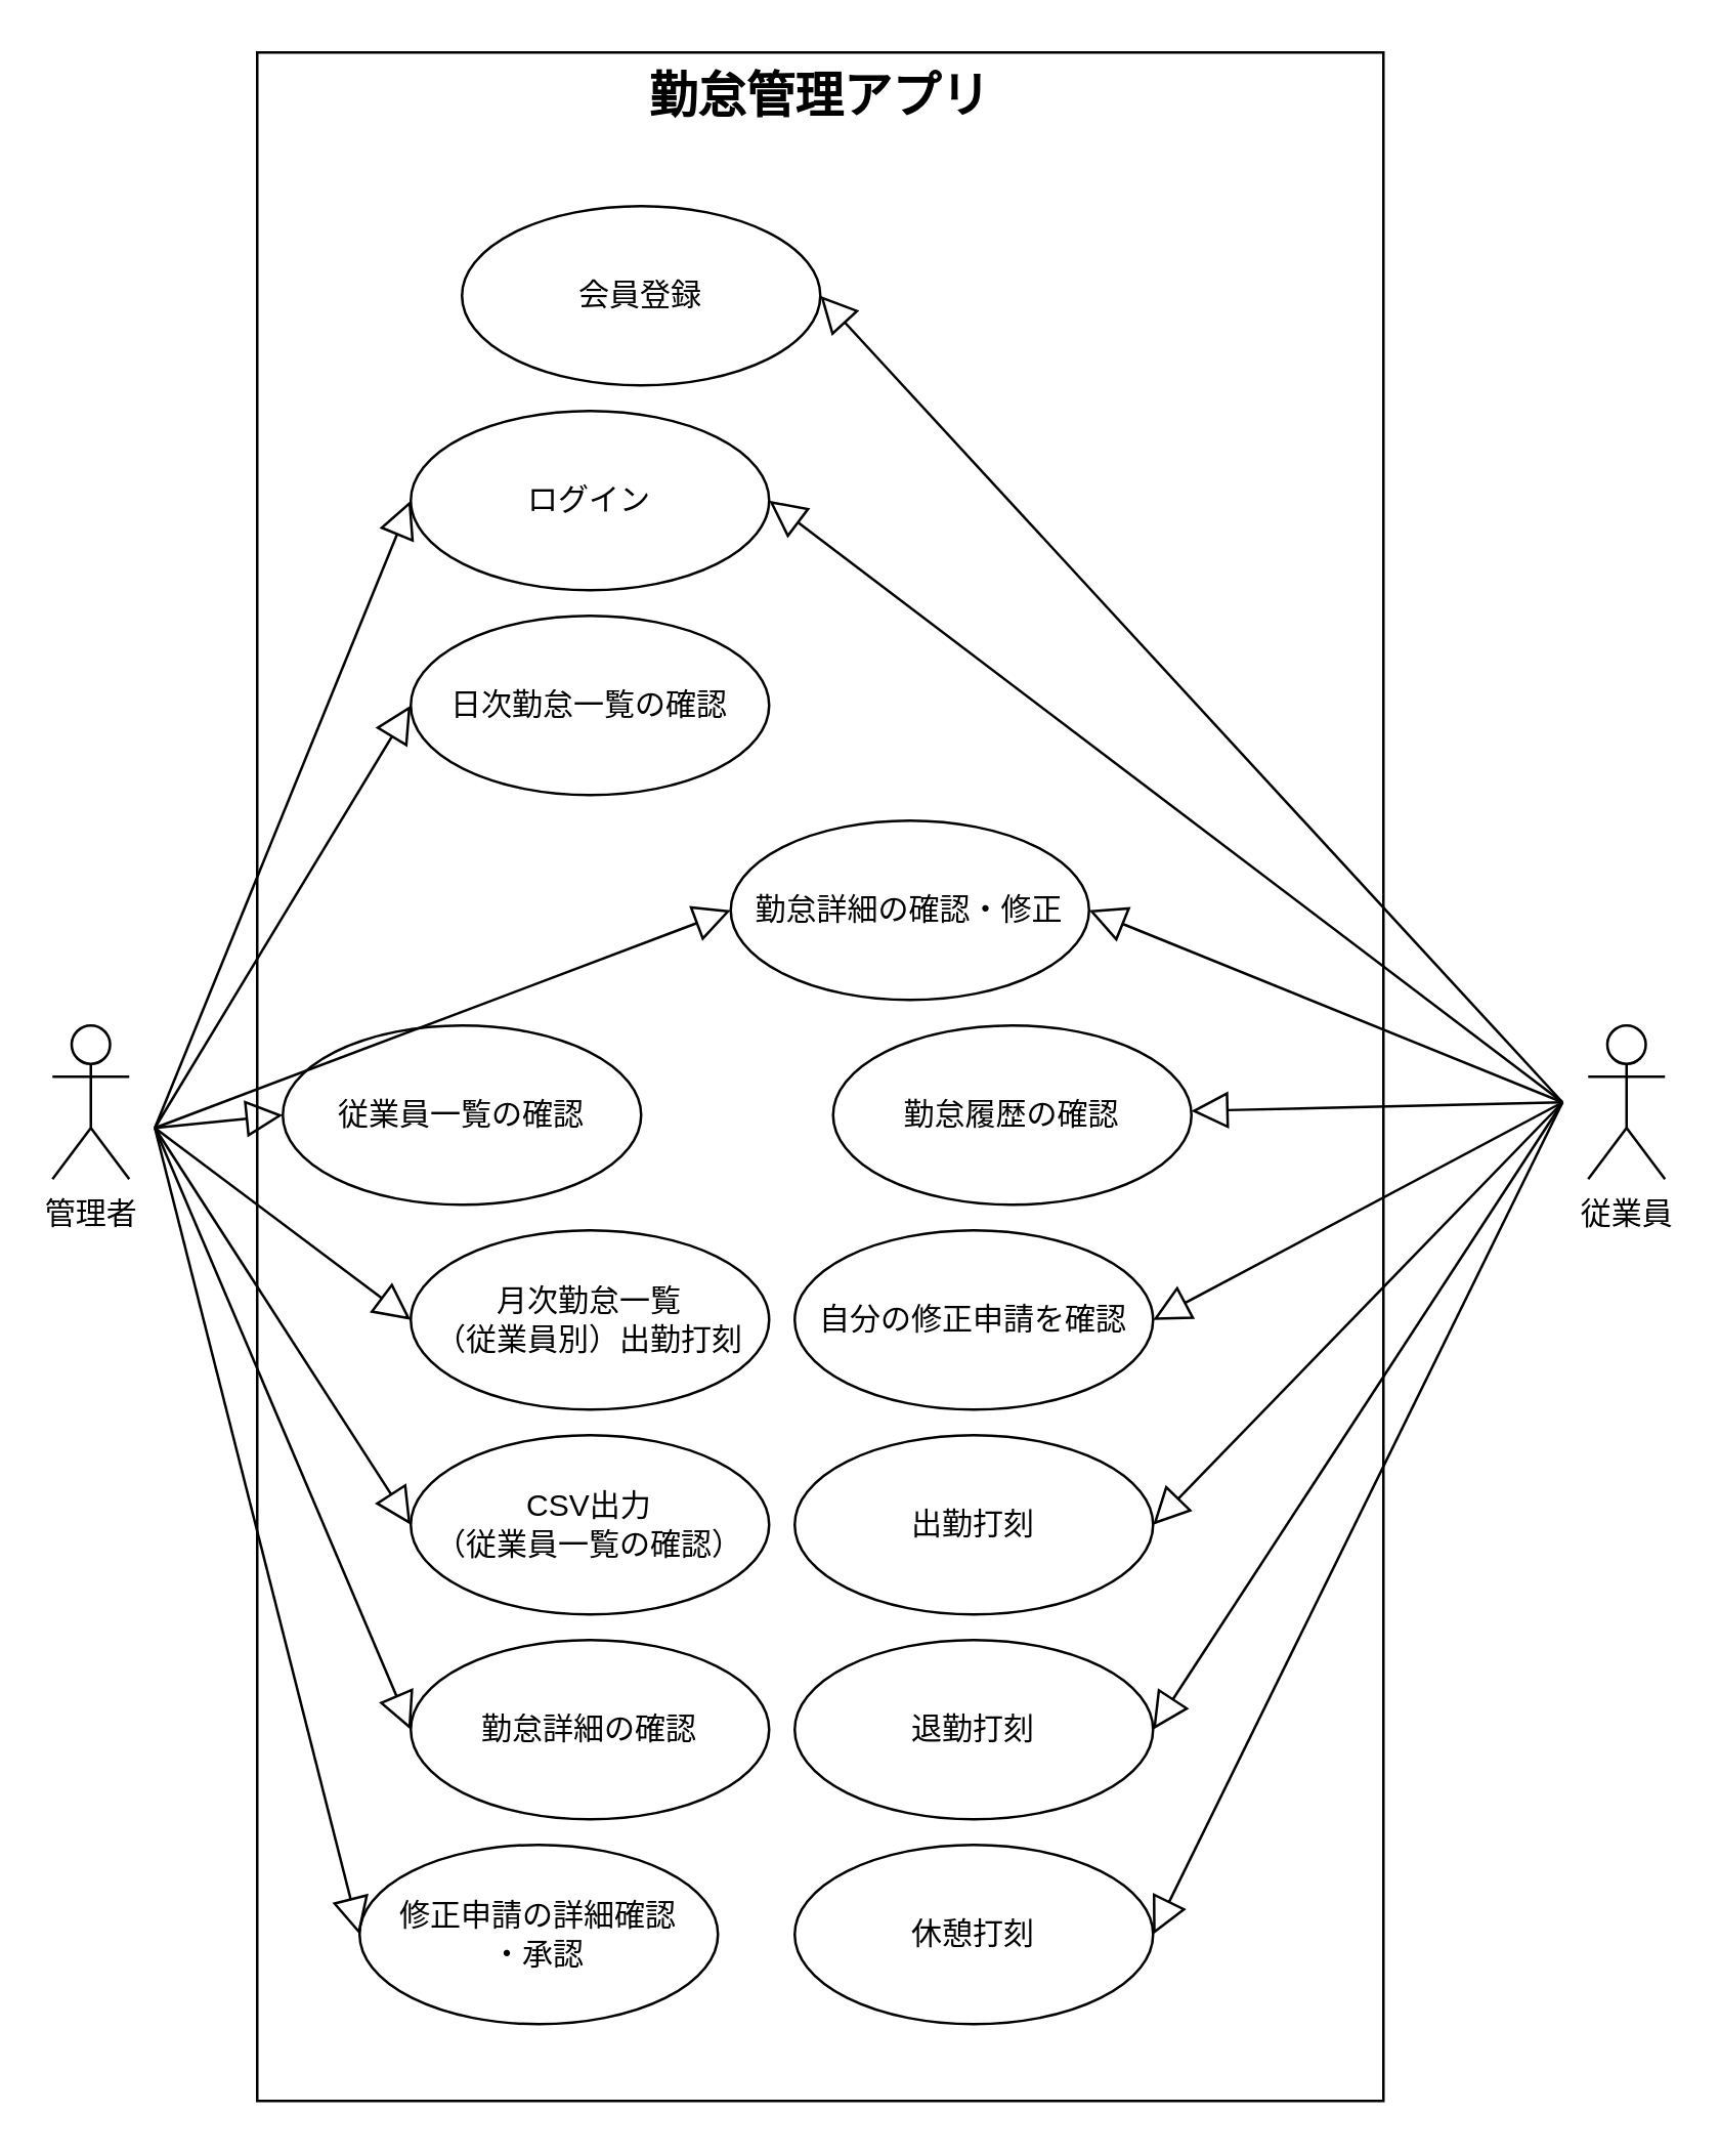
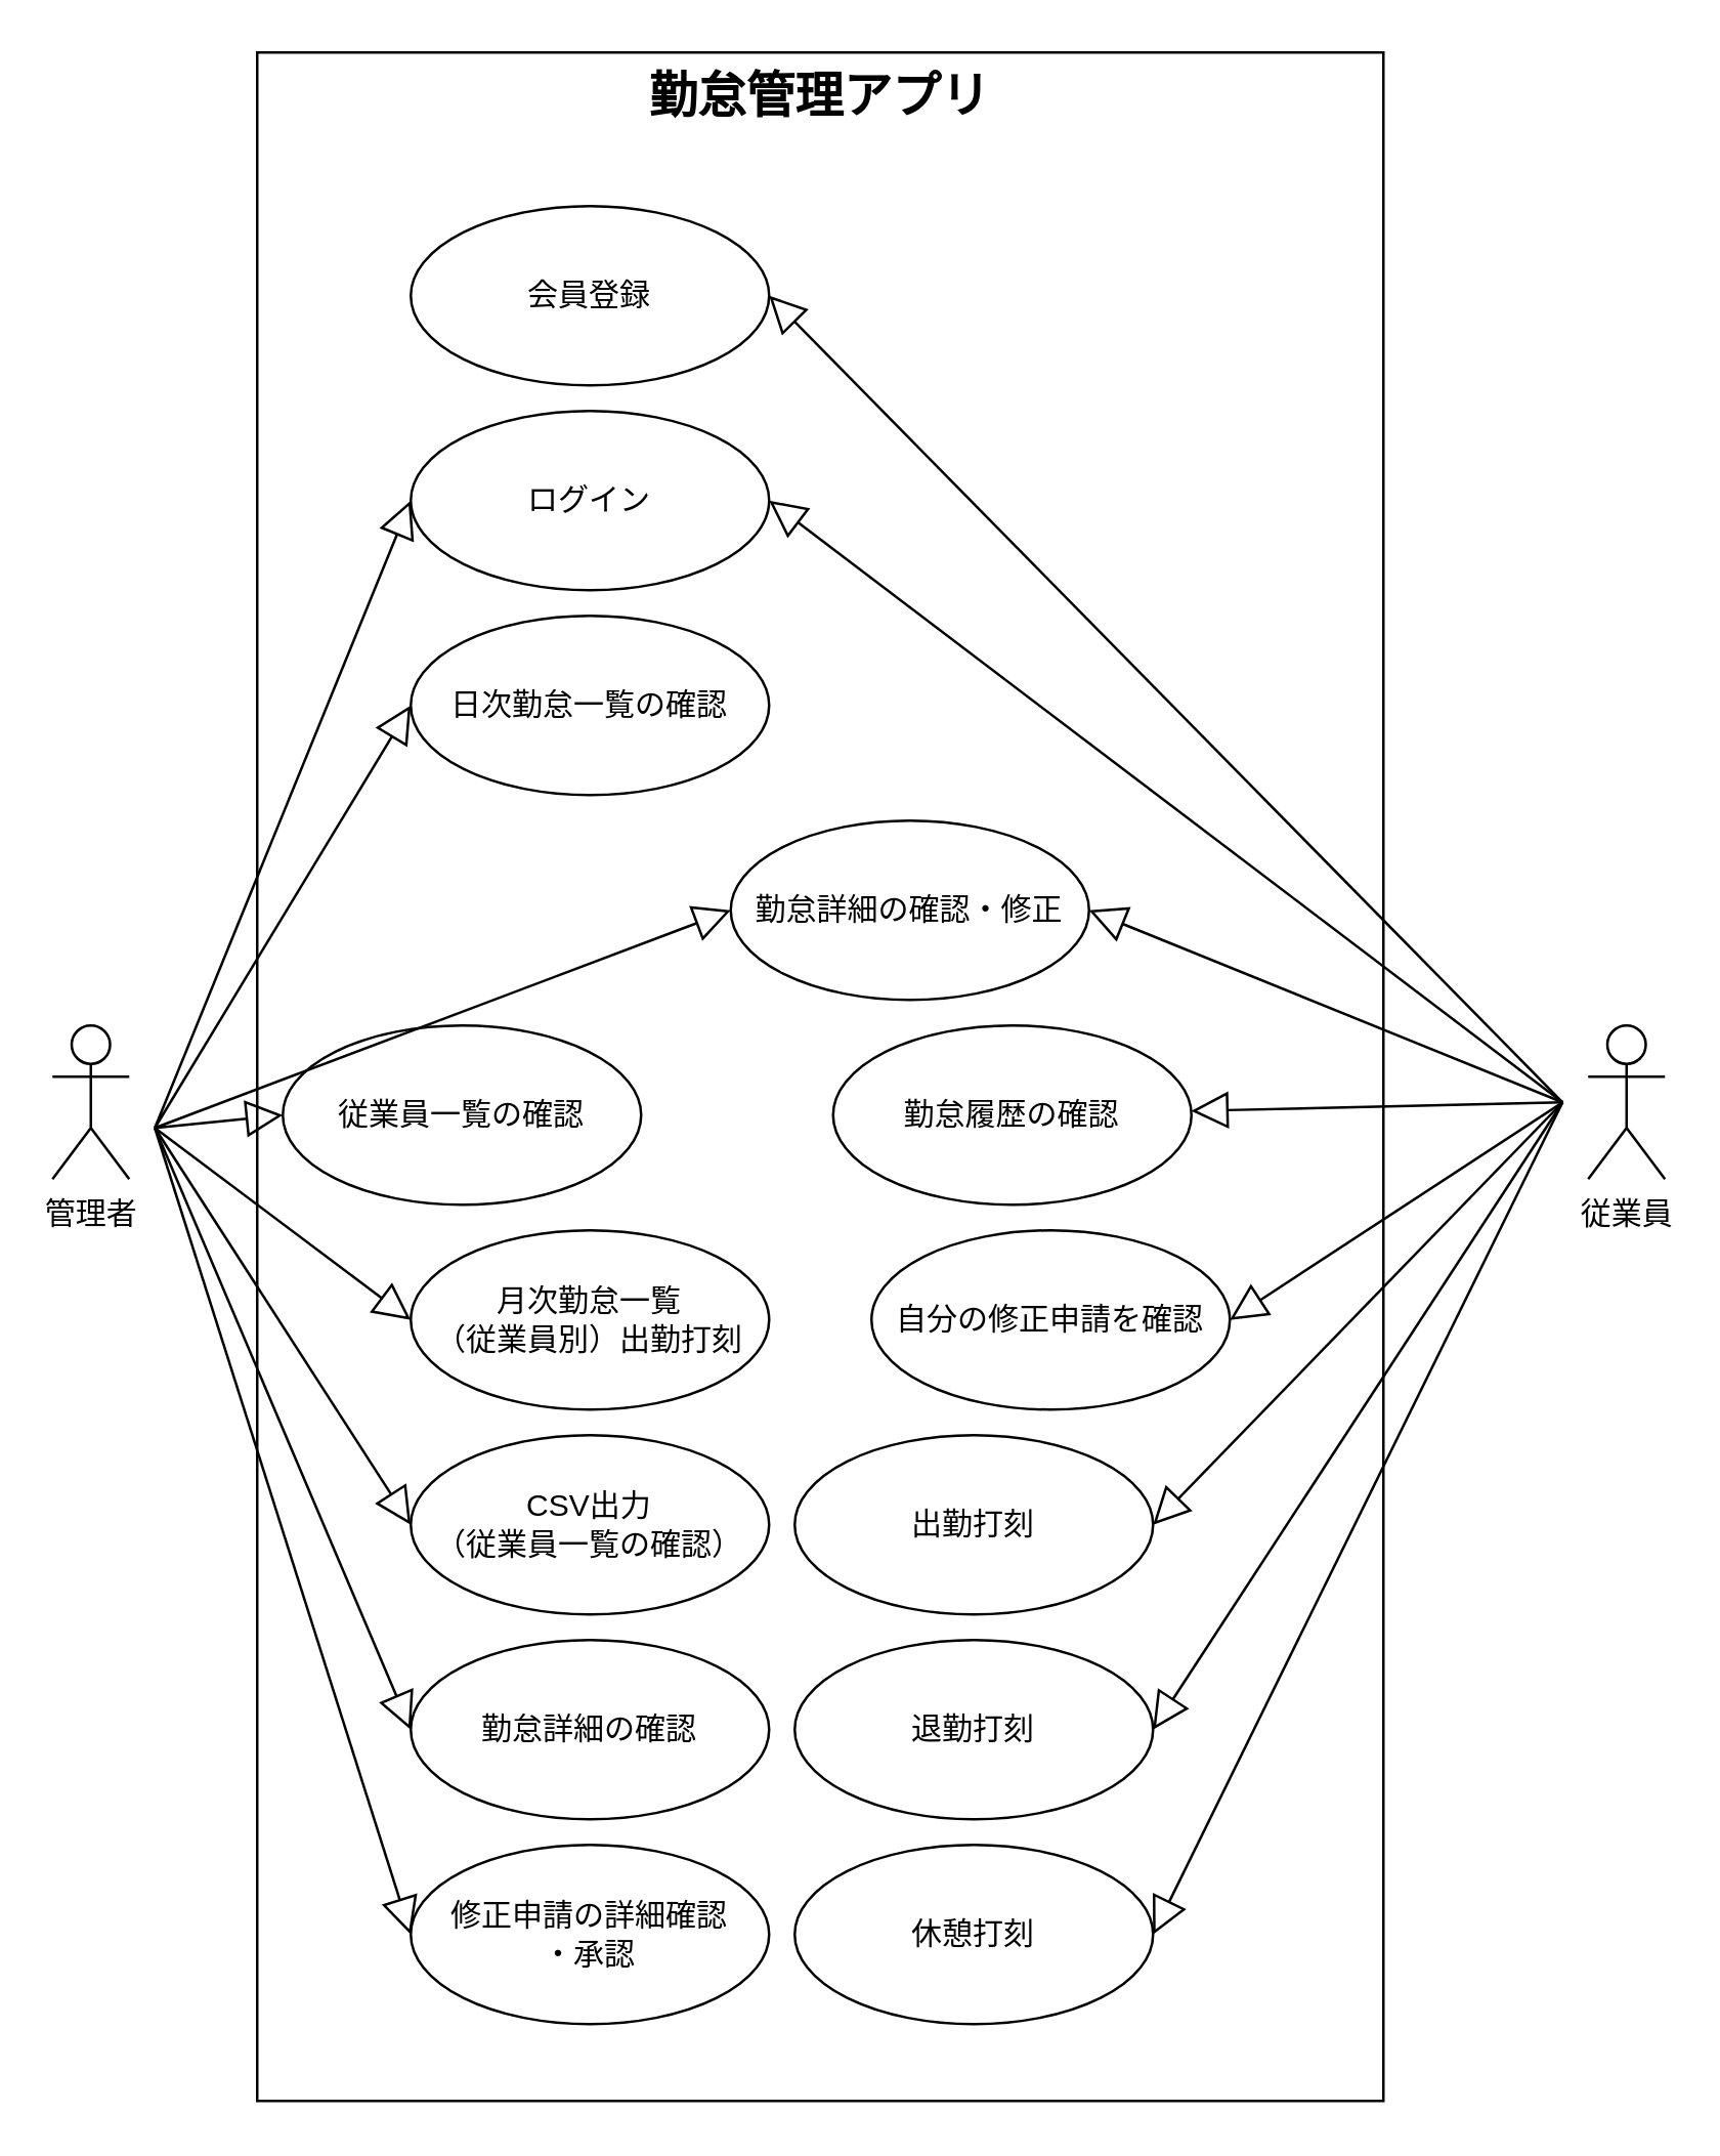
- <mxCell id="12" value="会員登録" style="ellipse;whiteSpace=wrap;html=1;" vertex="1" parent="1"><mxGeometry x="180" y="80" width="140" height="70" as="geometry" /></mxCell>
+ <mxCell id="12" value="会員登録" style="ellipse;whiteSpace=wrap;html=1;" vertex="1" parent="1"><mxGeometry x="160" y="80" width="140" height="70" as="geometry" /></mxCell>
- <mxCell id="16" value="自分の修正申請を確認" style="ellipse;whiteSpace=wrap;html=1;" vertex="1" parent="1"><mxGeometry x="310" y="480" width="140" height="70" as="geometry" /></mxCell>
+ <mxCell id="16" value="自分の修正申請を確認" style="ellipse;whiteSpace=wrap;html=1;" vertex="1" parent="1"><mxGeometry x="340" y="480" width="140" height="70" as="geometry" /></mxCell>
- <mxCell id="11" value="修正申請の詳細確認&lt;div&gt;・承認&lt;/div&gt;" style="ellipse;whiteSpace=wrap;html=1;" parent="1" vertex="1"><mxGeometry x="140" y="720" width="140" height="70" as="geometry" /></mxCell>
+ <mxCell id="11" value="修正申請の詳細確認&lt;div&gt;・承認&lt;/div&gt;" style="ellipse;whiteSpace=wrap;html=1;" parent="1" vertex="1"><mxGeometry x="160" y="720" width="140" height="70" as="geometry" /></mxCell>
